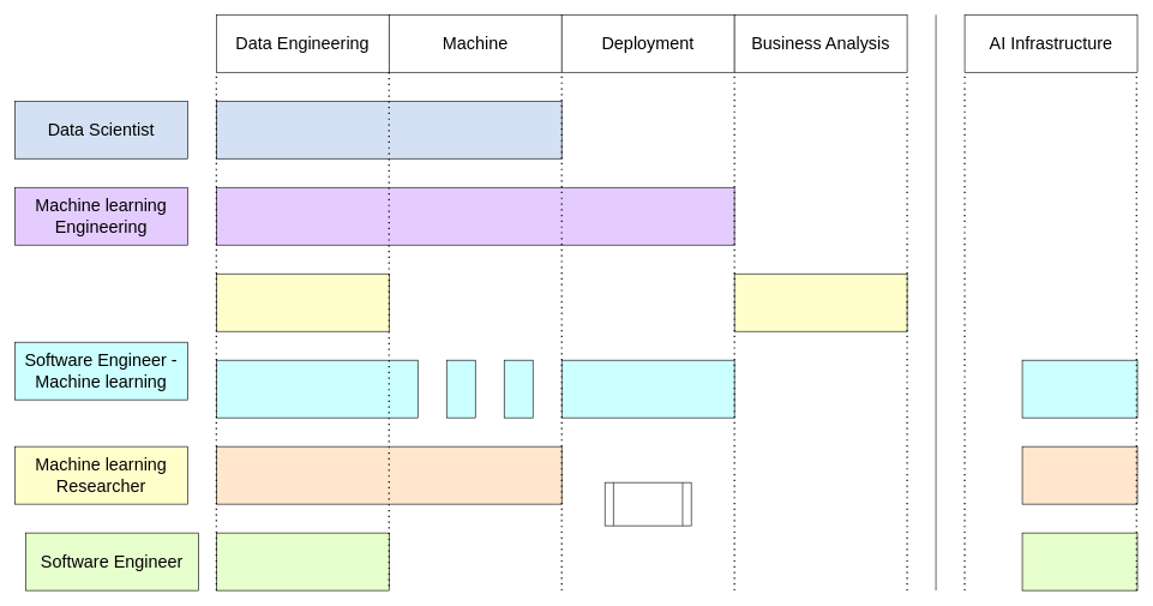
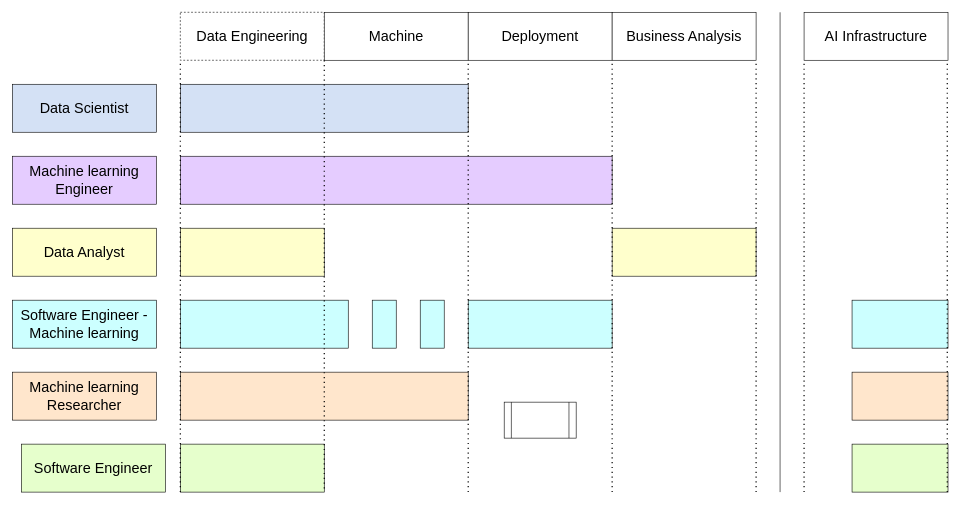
- <mxCell id="2" value="&lt;font style=&quot;font-size: 24px;&quot;&gt;Data Engineering&lt;/font&gt;" style="rounded=0;whiteSpace=wrap;html=1;" vertex="1" parent="1"><mxGeometry x="300" y="20" width="240" height="80" as="geometry" /></mxCell>
+ <mxCell id="2" value="&lt;font style=&quot;font-size: 24px;&quot;&gt;Data Engineering&lt;/font&gt;" style="rounded=0;whiteSpace=wrap;html=1;dashed=1;" vertex="1" parent="1"><mxGeometry x="300" y="20" width="240" height="80" as="geometry" /></mxCell>
- <mxCell id="8" value="&lt;font style=&quot;font-size: 24px;&quot;&gt;Machine learning Engineering&lt;/font&gt;" style="rounded=0;whiteSpace=wrap;html=1;fillColor=#E5CCFF;" vertex="1" parent="1"><mxGeometry x="20" y="260" width="240" height="80" as="geometry" /></mxCell>
+ <mxCell id="8" value="&lt;font style=&quot;font-size: 24px;&quot;&gt;Machine learning Engineer&lt;/font&gt;" style="rounded=0;whiteSpace=wrap;html=1;fillColor=#E5CCFF;" vertex="1" parent="1"><mxGeometry x="20" y="260" width="240" height="80" as="geometry" /></mxCell>
+ <mxCell id="9" value="&lt;font style=&quot;font-size: 24px;&quot;&gt;Data Analyst&lt;/font&gt;" style="rounded=0;whiteSpace=wrap;html=1;fillColor=#FFFFCC;" vertex="1" parent="1"><mxGeometry x="20" y="380" width="240" height="80" as="geometry" /></mxCell>
- <mxCell id="10" value="&lt;font style=&quot;font-size: 24px;&quot;&gt;Software Engineer - Machine learning&lt;/font&gt;" style="rounded=0;whiteSpace=wrap;html=1;fillColor=#CCFFFF;" vertex="1" parent="1"><mxGeometry x="20" y="475" width="240" height="80" as="geometry" /></mxCell>
+ <mxCell id="10" value="&lt;font style=&quot;font-size: 24px;&quot;&gt;Software Engineer - Machine learning&lt;/font&gt;" style="rounded=0;whiteSpace=wrap;html=1;fillColor=#CCFFFF;" vertex="1" parent="1"><mxGeometry x="20" y="500" width="240" height="80" as="geometry" /></mxCell>
- <mxCell id="11" value="&lt;font style=&quot;font-size: 24px;&quot;&gt;Machine learning Researcher&lt;/font&gt;" style="rounded=0;whiteSpace=wrap;html=1;fillColor=#ffffcc;" vertex="1" parent="1"><mxGeometry x="20" y="620" width="240" height="80" as="geometry" /></mxCell>
+ <mxCell id="11" value="&lt;font style=&quot;font-size: 24px;&quot;&gt;Machine learning Researcher&lt;/font&gt;" style="rounded=0;whiteSpace=wrap;html=1;fillColor=#FFE6CC;" vertex="1" parent="1"><mxGeometry x="20" y="620" width="240" height="80" as="geometry" /></mxCell>
